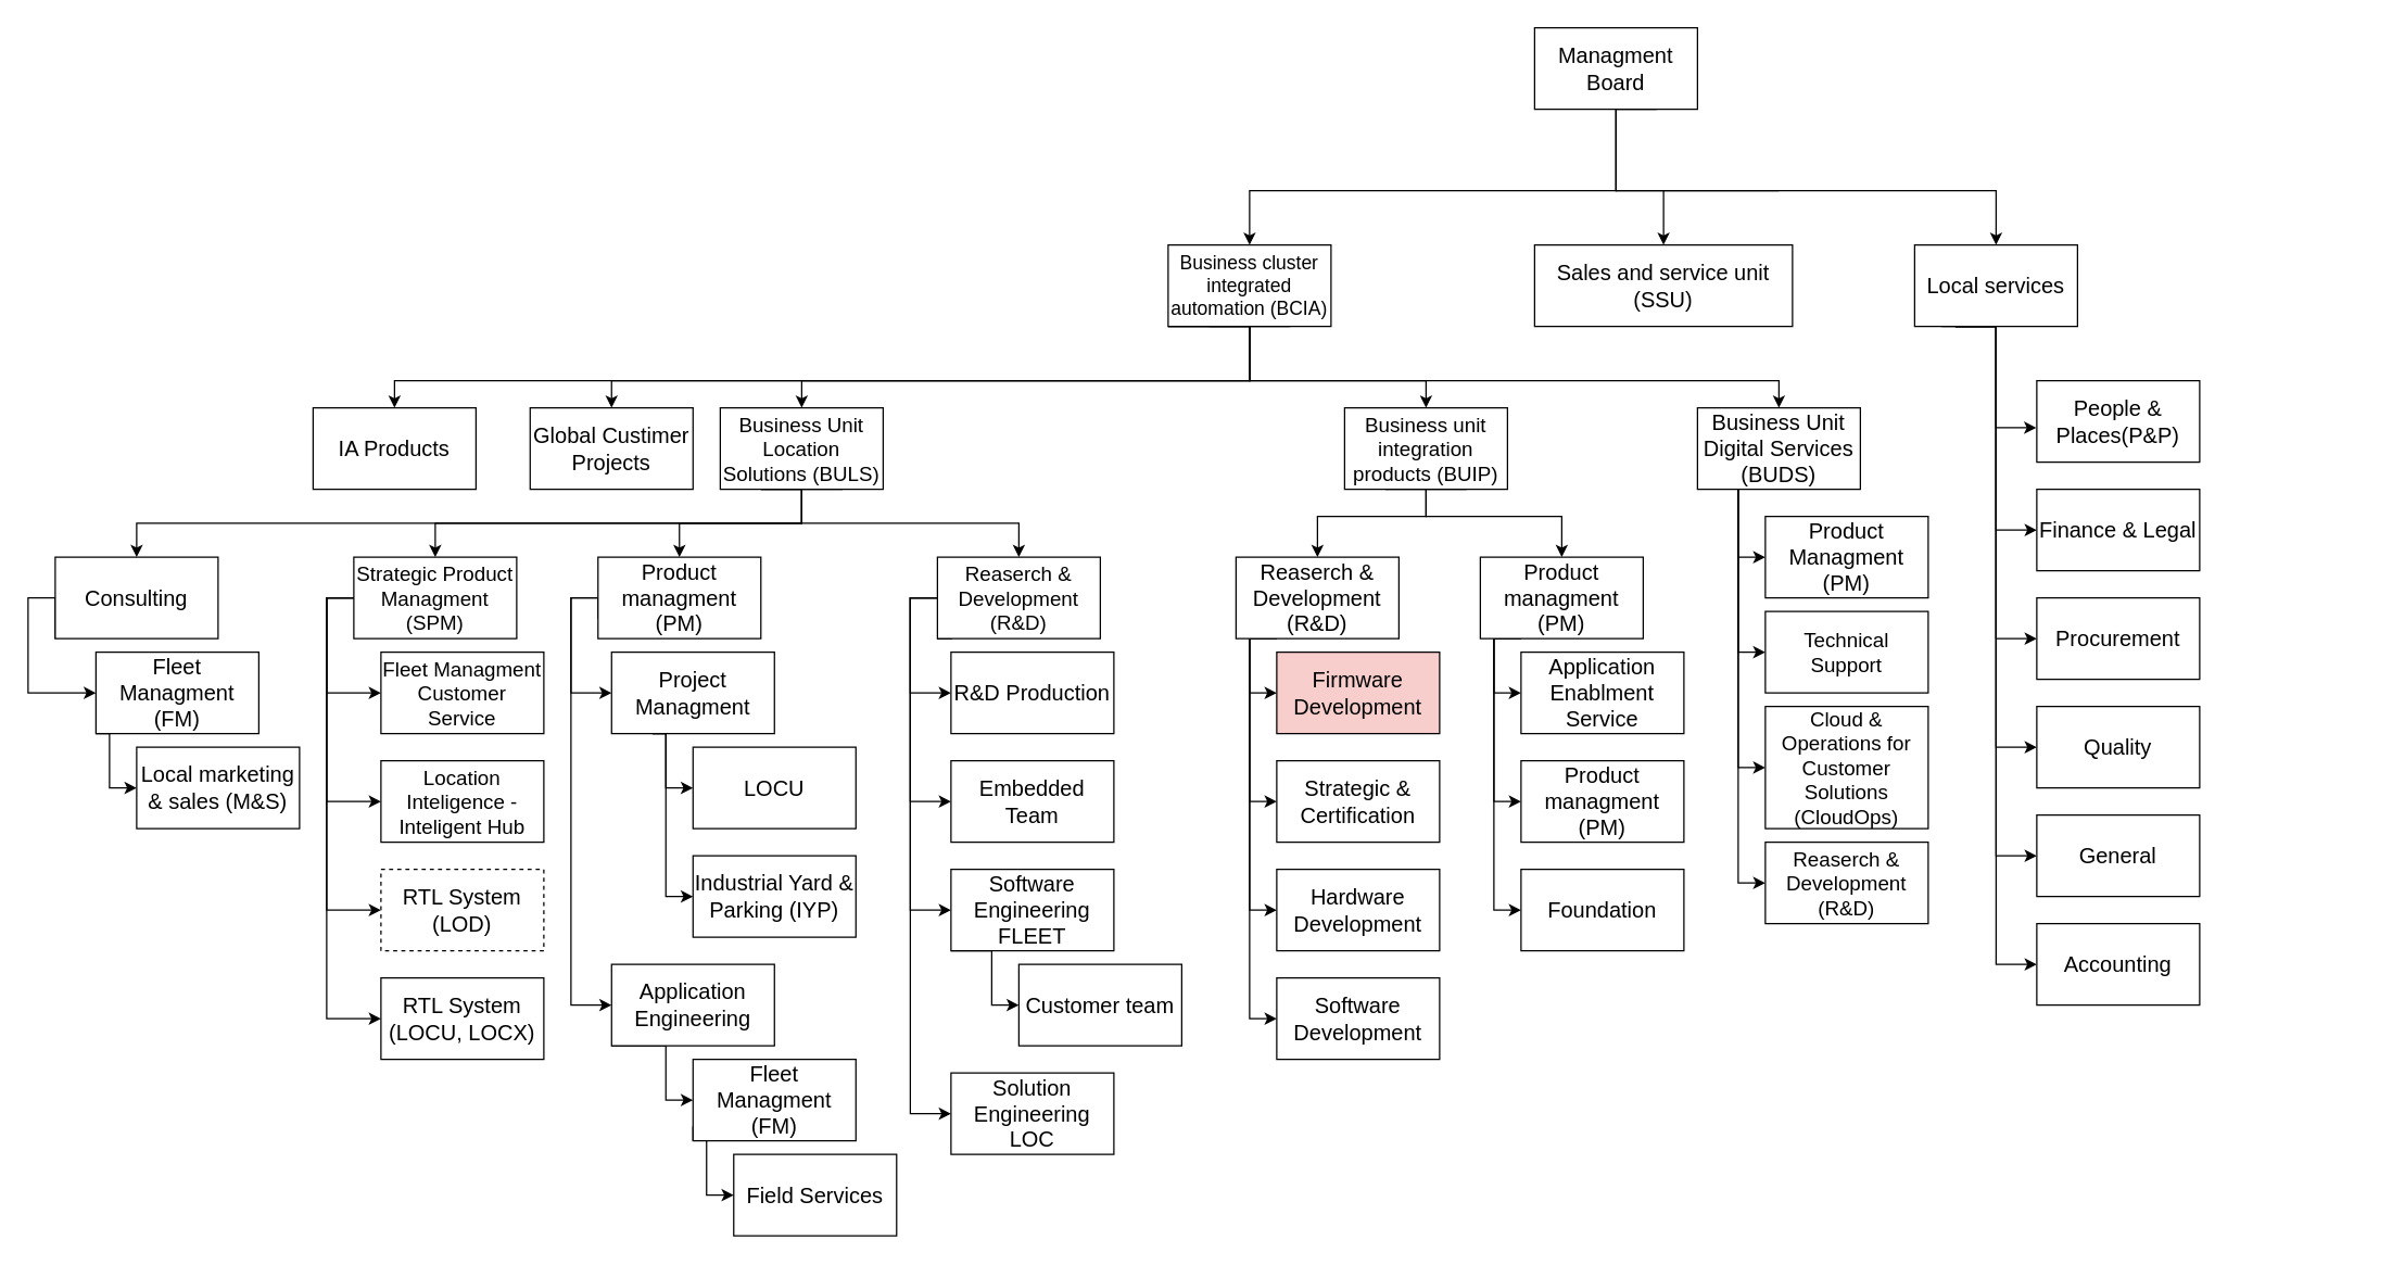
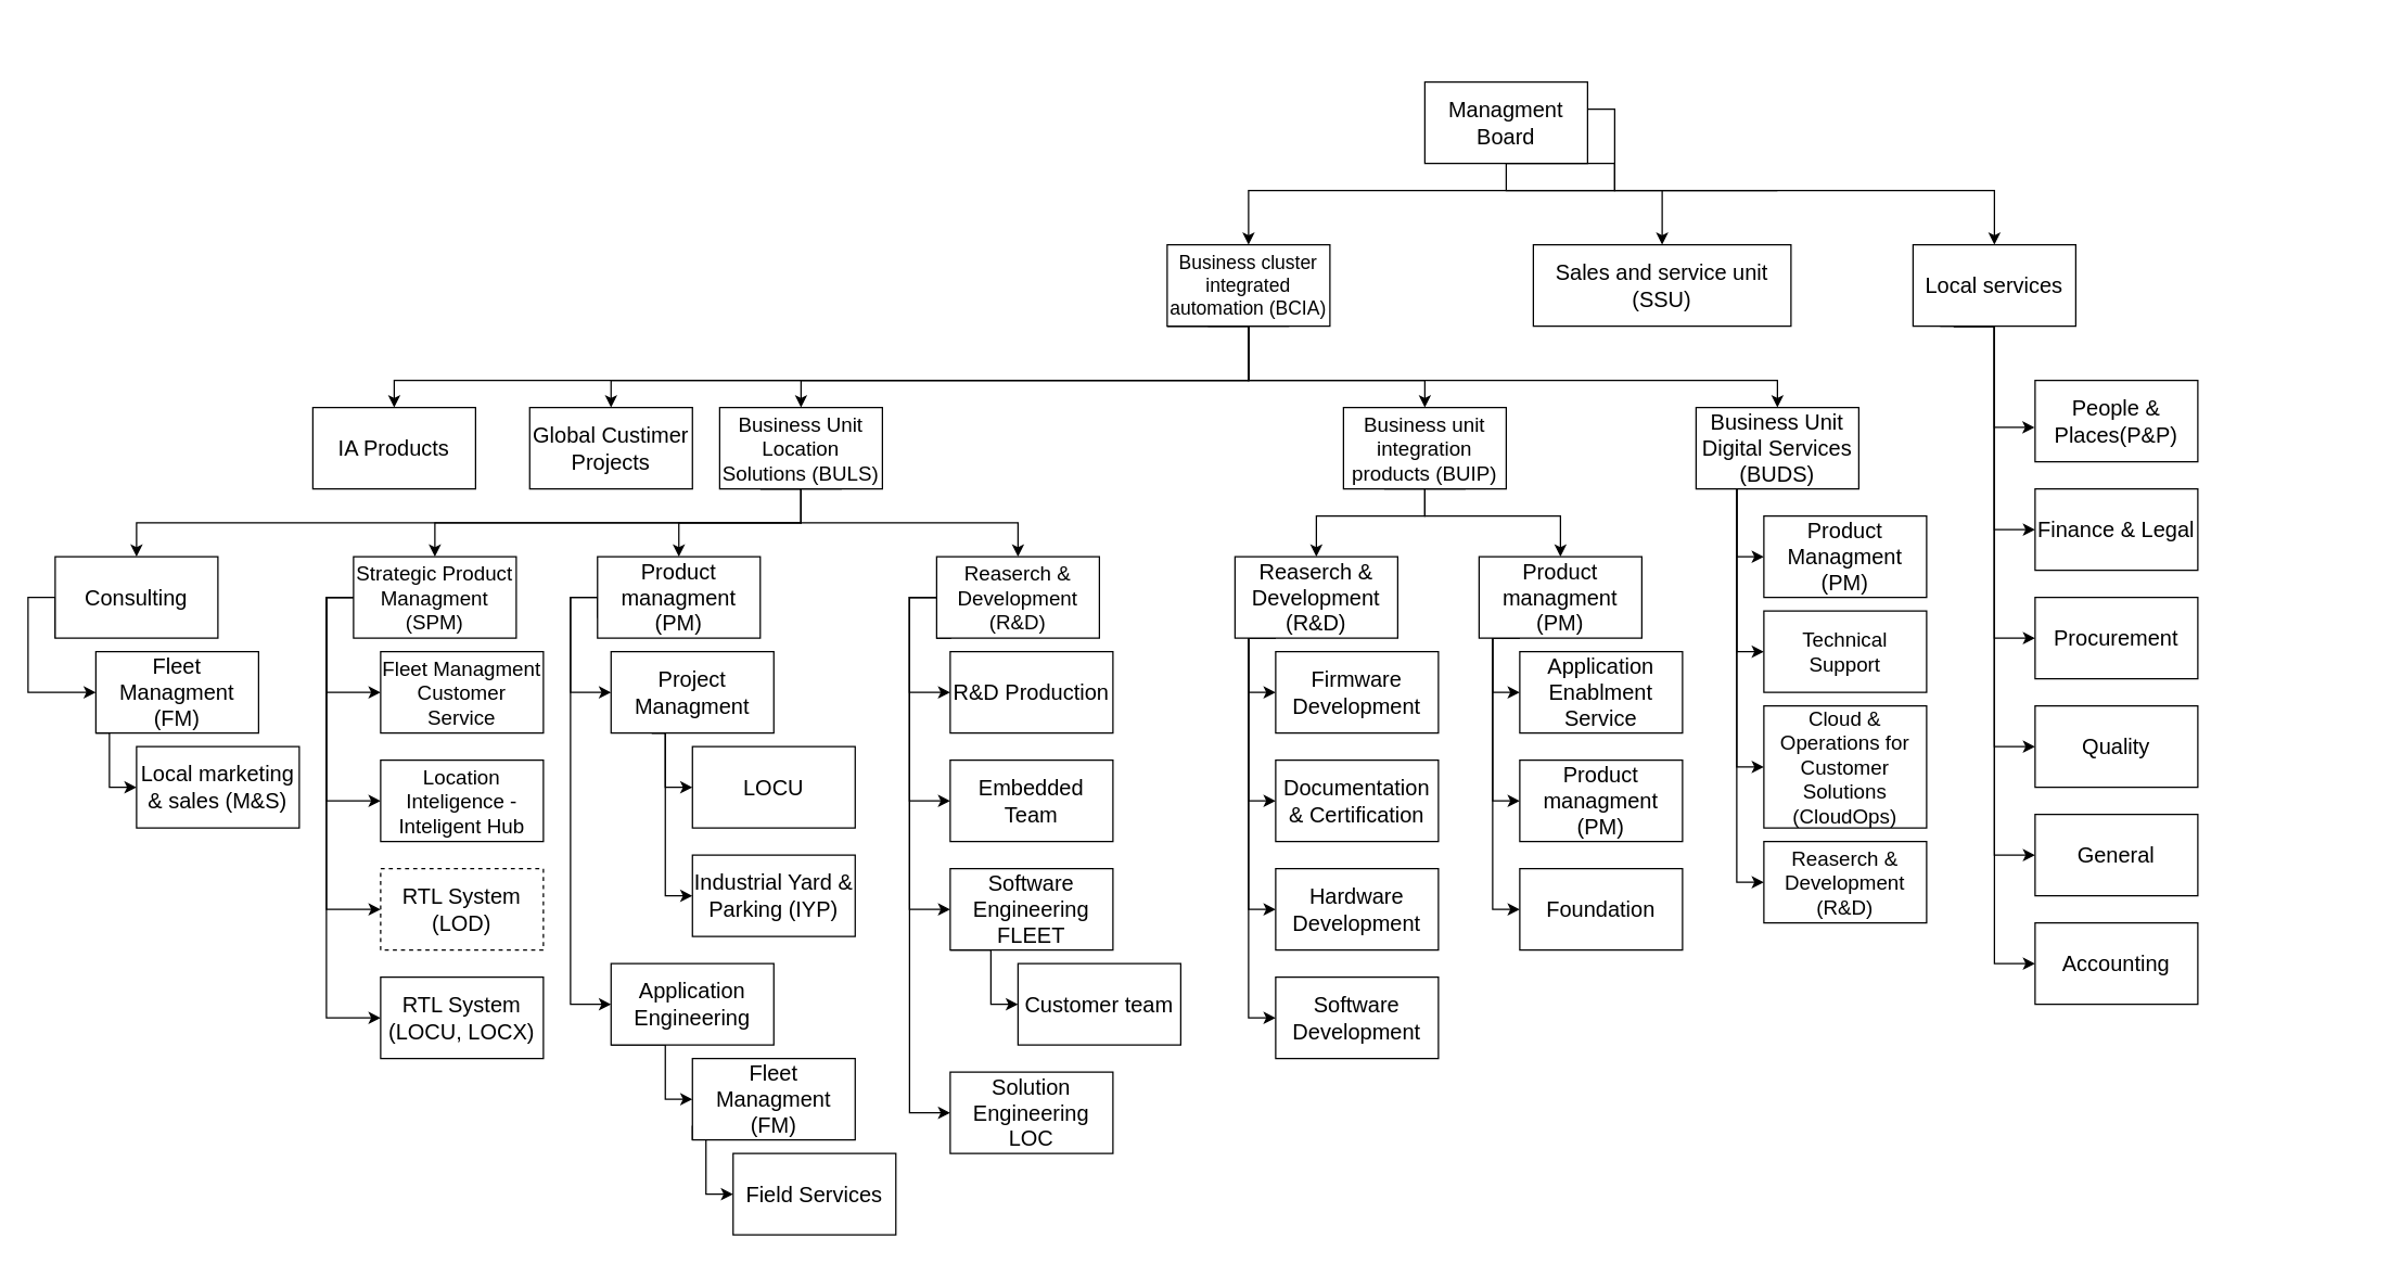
- <mxCell id="5" value="Managment Board" style="rounded=0;whiteSpace=wrap;html=1;fontSize=16;" vertex="1" parent="1"><mxGeometry x="1130" y="20" width="120" height="60" as="geometry" /></mxCell>
+ <mxCell id="5" value="Managment Board" style="rounded=0;whiteSpace=wrap;html=1;fontSize=16;" vertex="1" parent="1"><mxGeometry x="1050" y="60" width="120" height="60" as="geometry" /></mxCell>
- <mxCell id="56" value="&lt;font style=&quot;font-size: 16px;&quot;&gt;Firmware Development&lt;/font&gt;" style="rounded=0;whiteSpace=wrap;html=1;fillColor=#f8cecc;" vertex="1" parent="1"><mxGeometry x="940" y="480" width="120" height="60" as="geometry" /></mxCell>
+ <mxCell id="56" value="&lt;font style=&quot;font-size: 16px;&quot;&gt;Firmware Development&lt;/font&gt;" style="rounded=0;whiteSpace=wrap;html=1;" vertex="1" parent="1"><mxGeometry x="940" y="480" width="120" height="60" as="geometry" /></mxCell>
- <mxCell id="57" value="&lt;font style=&quot;font-size: 16px;&quot;&gt;Strategic &amp;amp; Certification&lt;/font&gt;" style="rounded=0;whiteSpace=wrap;html=1;" vertex="1" parent="1"><mxGeometry x="940" y="560" width="120" height="60" as="geometry" /></mxCell>
+ <mxCell id="57" value="&lt;font style=&quot;font-size: 16px;&quot;&gt;Documentation &amp;amp; Certification&lt;/font&gt;" style="rounded=0;whiteSpace=wrap;html=1;" vertex="1" parent="1"><mxGeometry x="940" y="560" width="120" height="60" as="geometry" /></mxCell>
